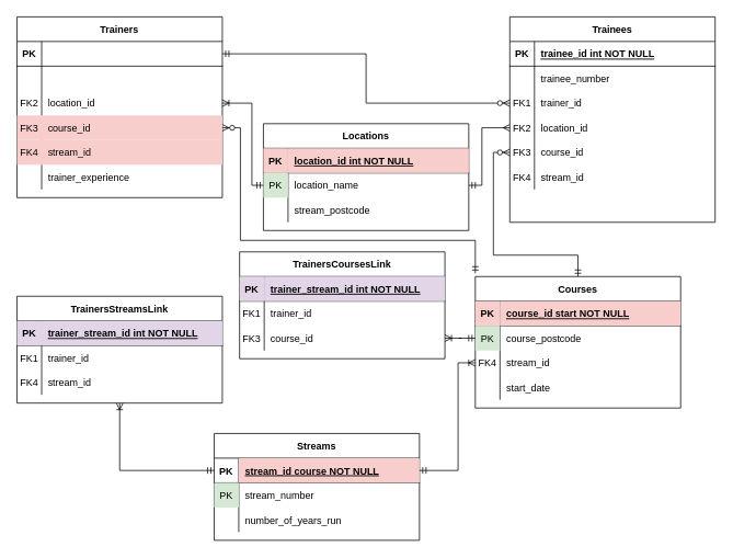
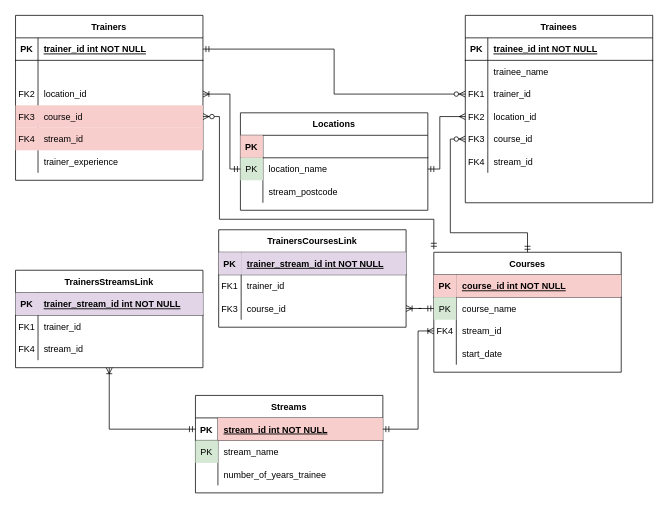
+ <mxCell id="39" value="trainer_id int NOT NULL " style="shape=partialRectangle;overflow=hidden;connectable=0;fillColor=none;top=0;left=0;bottom=0;right=0;align=left;spacingLeft=6;fontStyle=5;" parent="37" vertex="1"><mxGeometry x="30" width="220" height="30" as="geometry" /></mxCell>
- <mxCell id="8" value="trainee_number" style="shape=partialRectangle;overflow=hidden;connectable=0;fillColor=none;top=0;left=0;bottom=0;right=0;align=left;spacingLeft=6;" parent="6" vertex="1"><mxGeometry x="30" width="220" height="30" as="geometry" /></mxCell>
+ <mxCell id="8" value="trainee_name" style="shape=partialRectangle;overflow=hidden;connectable=0;fillColor=none;top=0;left=0;bottom=0;right=0;align=left;spacingLeft=6;" parent="6" vertex="1"><mxGeometry x="30" width="220" height="30" as="geometry" /></mxCell>
- <mxCell id="67" value="location_id int NOT NULL " style="shape=partialRectangle;overflow=hidden;connectable=0;fillColor=#f8cecc;top=0;left=0;bottom=0;right=0;align=left;spacingLeft=6;fontStyle=5;strokeColor=#b85450;" parent="65" vertex="1"><mxGeometry x="30" width="220" height="30" as="geometry" /></mxCell>
- <mxCell id="26" value="course_id start NOT NULL " style="shape=partialRectangle;overflow=hidden;connectable=0;fillColor=#f8cecc;top=0;left=0;bottom=0;right=0;align=left;spacingLeft=6;fontStyle=5;strokeColor=#b85450;" parent="24" vertex="1"><mxGeometry x="30" width="220" height="30" as="geometry" /></mxCell>
+ <mxCell id="26" value="course_id int NOT NULL " style="shape=partialRectangle;overflow=hidden;connectable=0;fillColor=#f8cecc;top=0;left=0;bottom=0;right=0;align=left;spacingLeft=6;fontStyle=5;strokeColor=#b85450;" parent="24" vertex="1"><mxGeometry x="30" width="220" height="30" as="geometry" /></mxCell>
- <mxCell id="29" value="course_postcode" style="shape=partialRectangle;overflow=hidden;connectable=0;fillColor=none;top=0;left=0;bottom=0;right=0;align=left;spacingLeft=6;" parent="27" vertex="1"><mxGeometry x="30" width="220" height="30" as="geometry" /></mxCell>
+ <mxCell id="29" value="course_name" style="shape=partialRectangle;overflow=hidden;connectable=0;fillColor=none;top=0;left=0;bottom=0;right=0;align=left;spacingLeft=6;" parent="27" vertex="1"><mxGeometry x="30" width="220" height="30" as="geometry" /></mxCell>
- <mxCell id="57" value="stream_id course NOT NULL " style="shape=partialRectangle;overflow=hidden;connectable=0;fillColor=#f8cecc;top=0;left=0;bottom=0;right=0;align=left;spacingLeft=6;fontStyle=5;strokeColor=#b85450;" parent="55" vertex="1"><mxGeometry x="30" width="220" height="30" as="geometry" /></mxCell>
+ <mxCell id="57" value="stream_id int NOT NULL " style="shape=partialRectangle;overflow=hidden;connectable=0;fillColor=#f8cecc;top=0;left=0;bottom=0;right=0;align=left;spacingLeft=6;fontStyle=5;strokeColor=#b85450;" parent="55" vertex="1"><mxGeometry x="30" width="220" height="30" as="geometry" /></mxCell>
- <mxCell id="60" value="stream_number" style="shape=partialRectangle;overflow=hidden;connectable=0;fillColor=none;top=0;left=0;bottom=0;right=0;align=left;spacingLeft=6;" parent="58" vertex="1"><mxGeometry x="30" width="220" height="30" as="geometry" /></mxCell>
+ <mxCell id="60" value="stream_name" style="shape=partialRectangle;overflow=hidden;connectable=0;fillColor=none;top=0;left=0;bottom=0;right=0;align=left;spacingLeft=6;" parent="58" vertex="1"><mxGeometry x="30" width="220" height="30" as="geometry" /></mxCell>
- <mxCell id="63" value="number_of_years_run" style="shape=partialRectangle;overflow=hidden;connectable=0;fillColor=none;top=0;left=0;bottom=0;right=0;align=left;spacingLeft=6;" parent="61" vertex="1"><mxGeometry x="30" width="220" height="30" as="geometry" /></mxCell>
+ <mxCell id="63" value="number_of_years_trainee" style="shape=partialRectangle;overflow=hidden;connectable=0;fillColor=none;top=0;left=0;bottom=0;right=0;align=left;spacingLeft=6;" parent="61" vertex="1"><mxGeometry x="30" width="220" height="30" as="geometry" /></mxCell>
